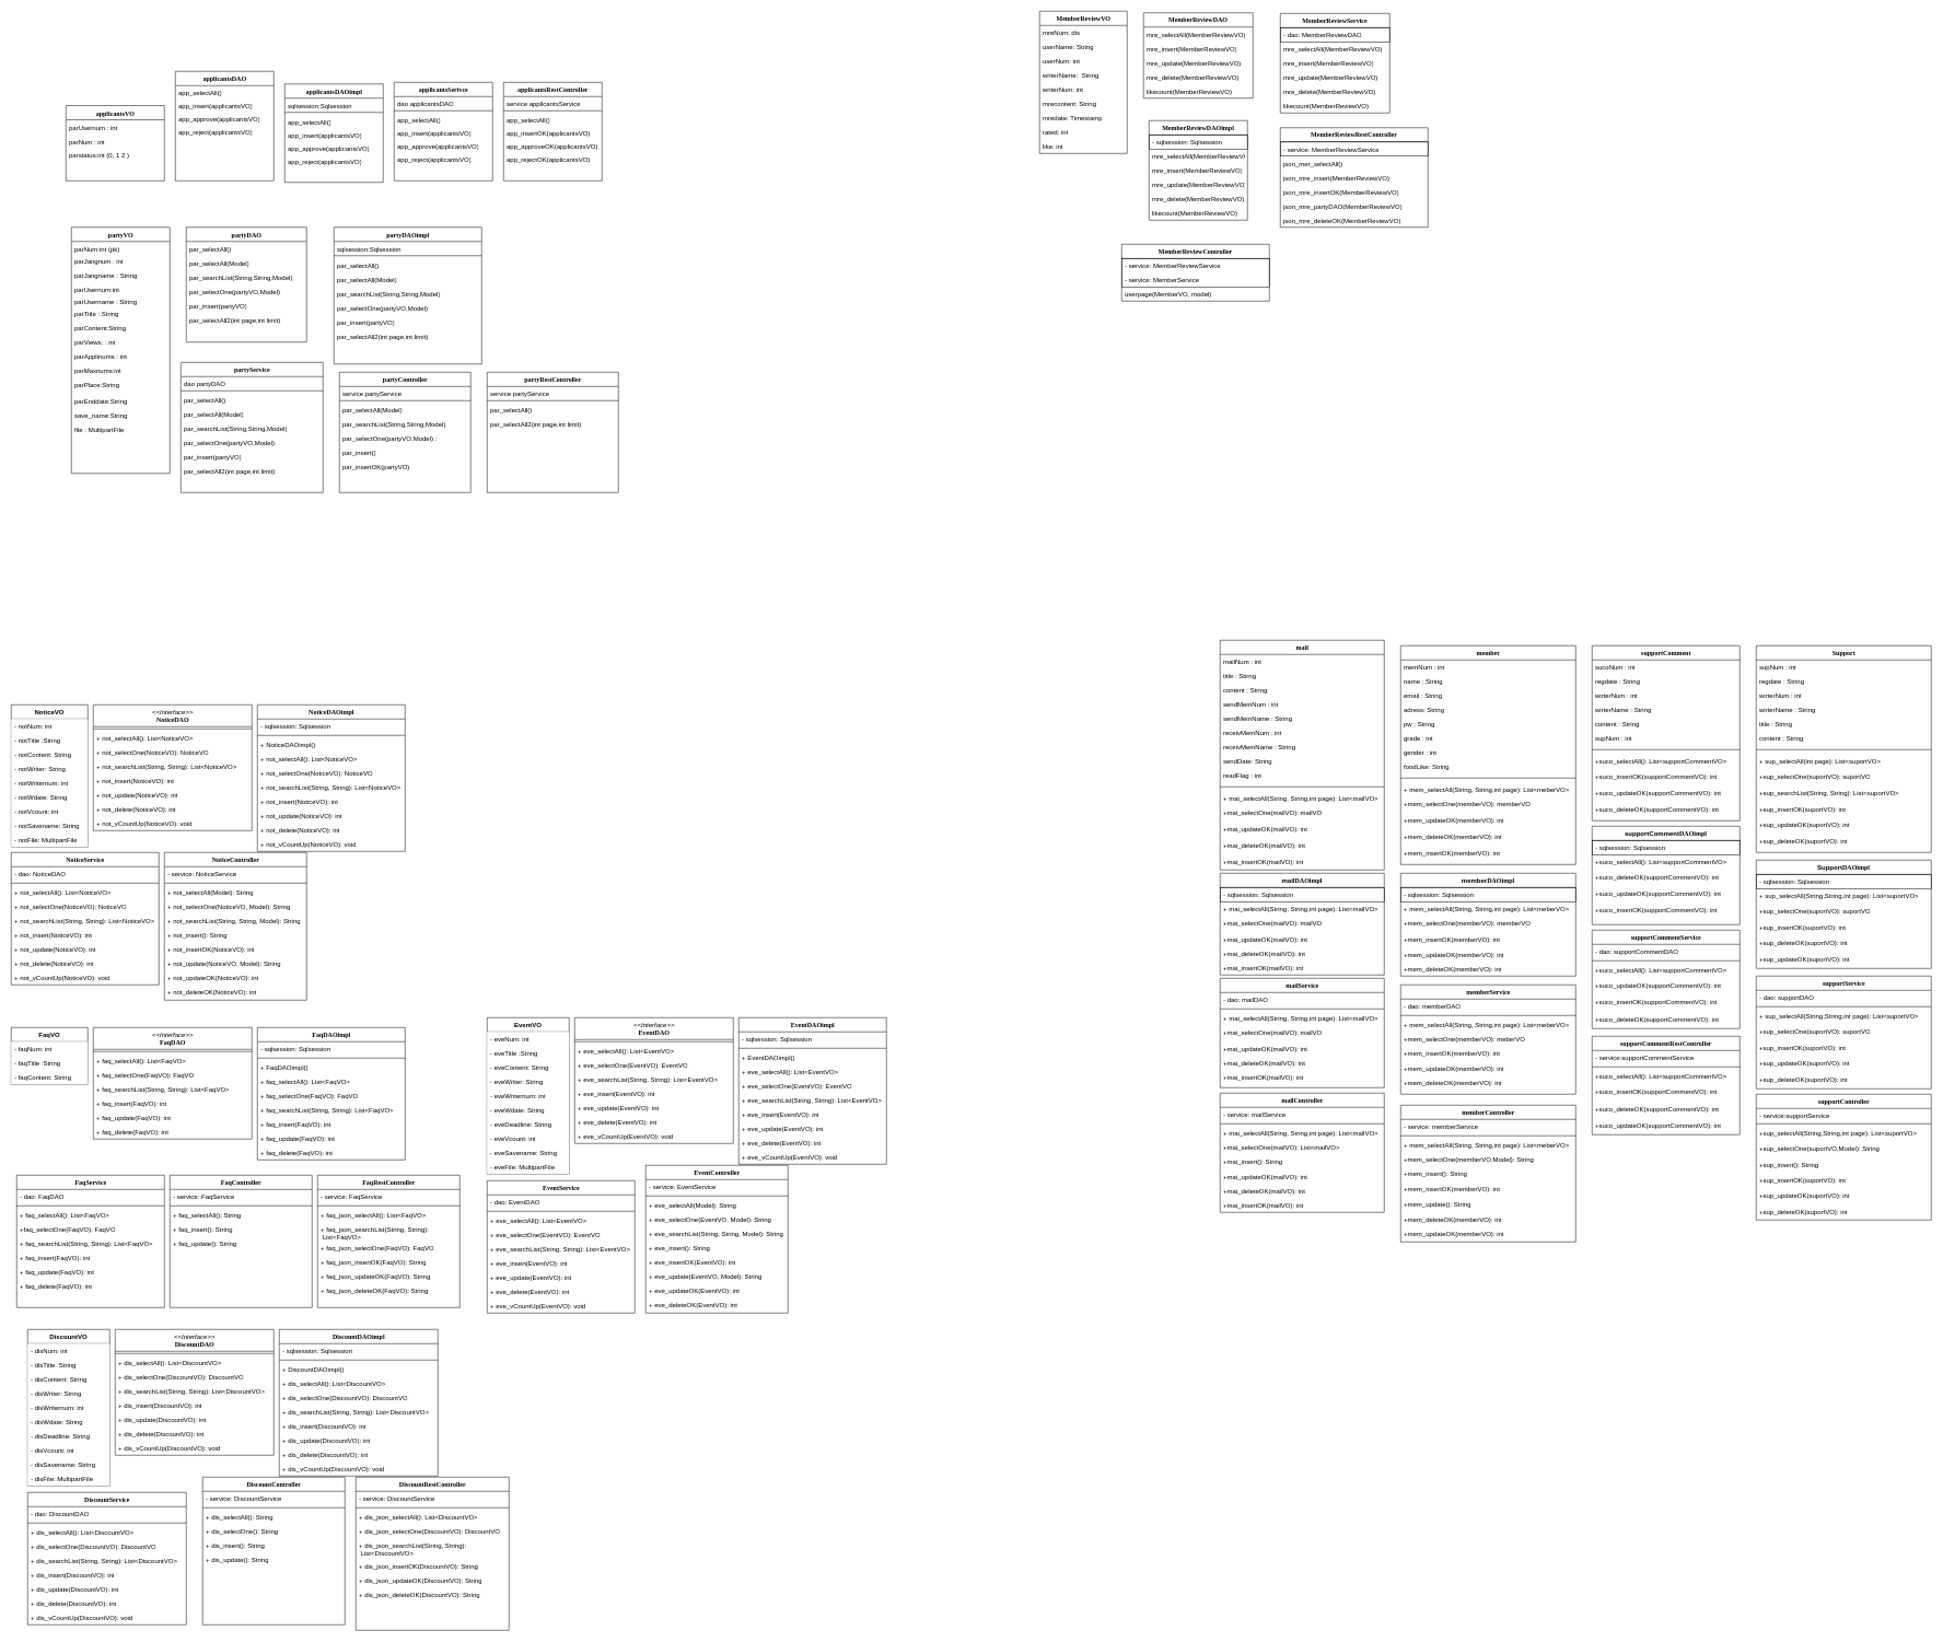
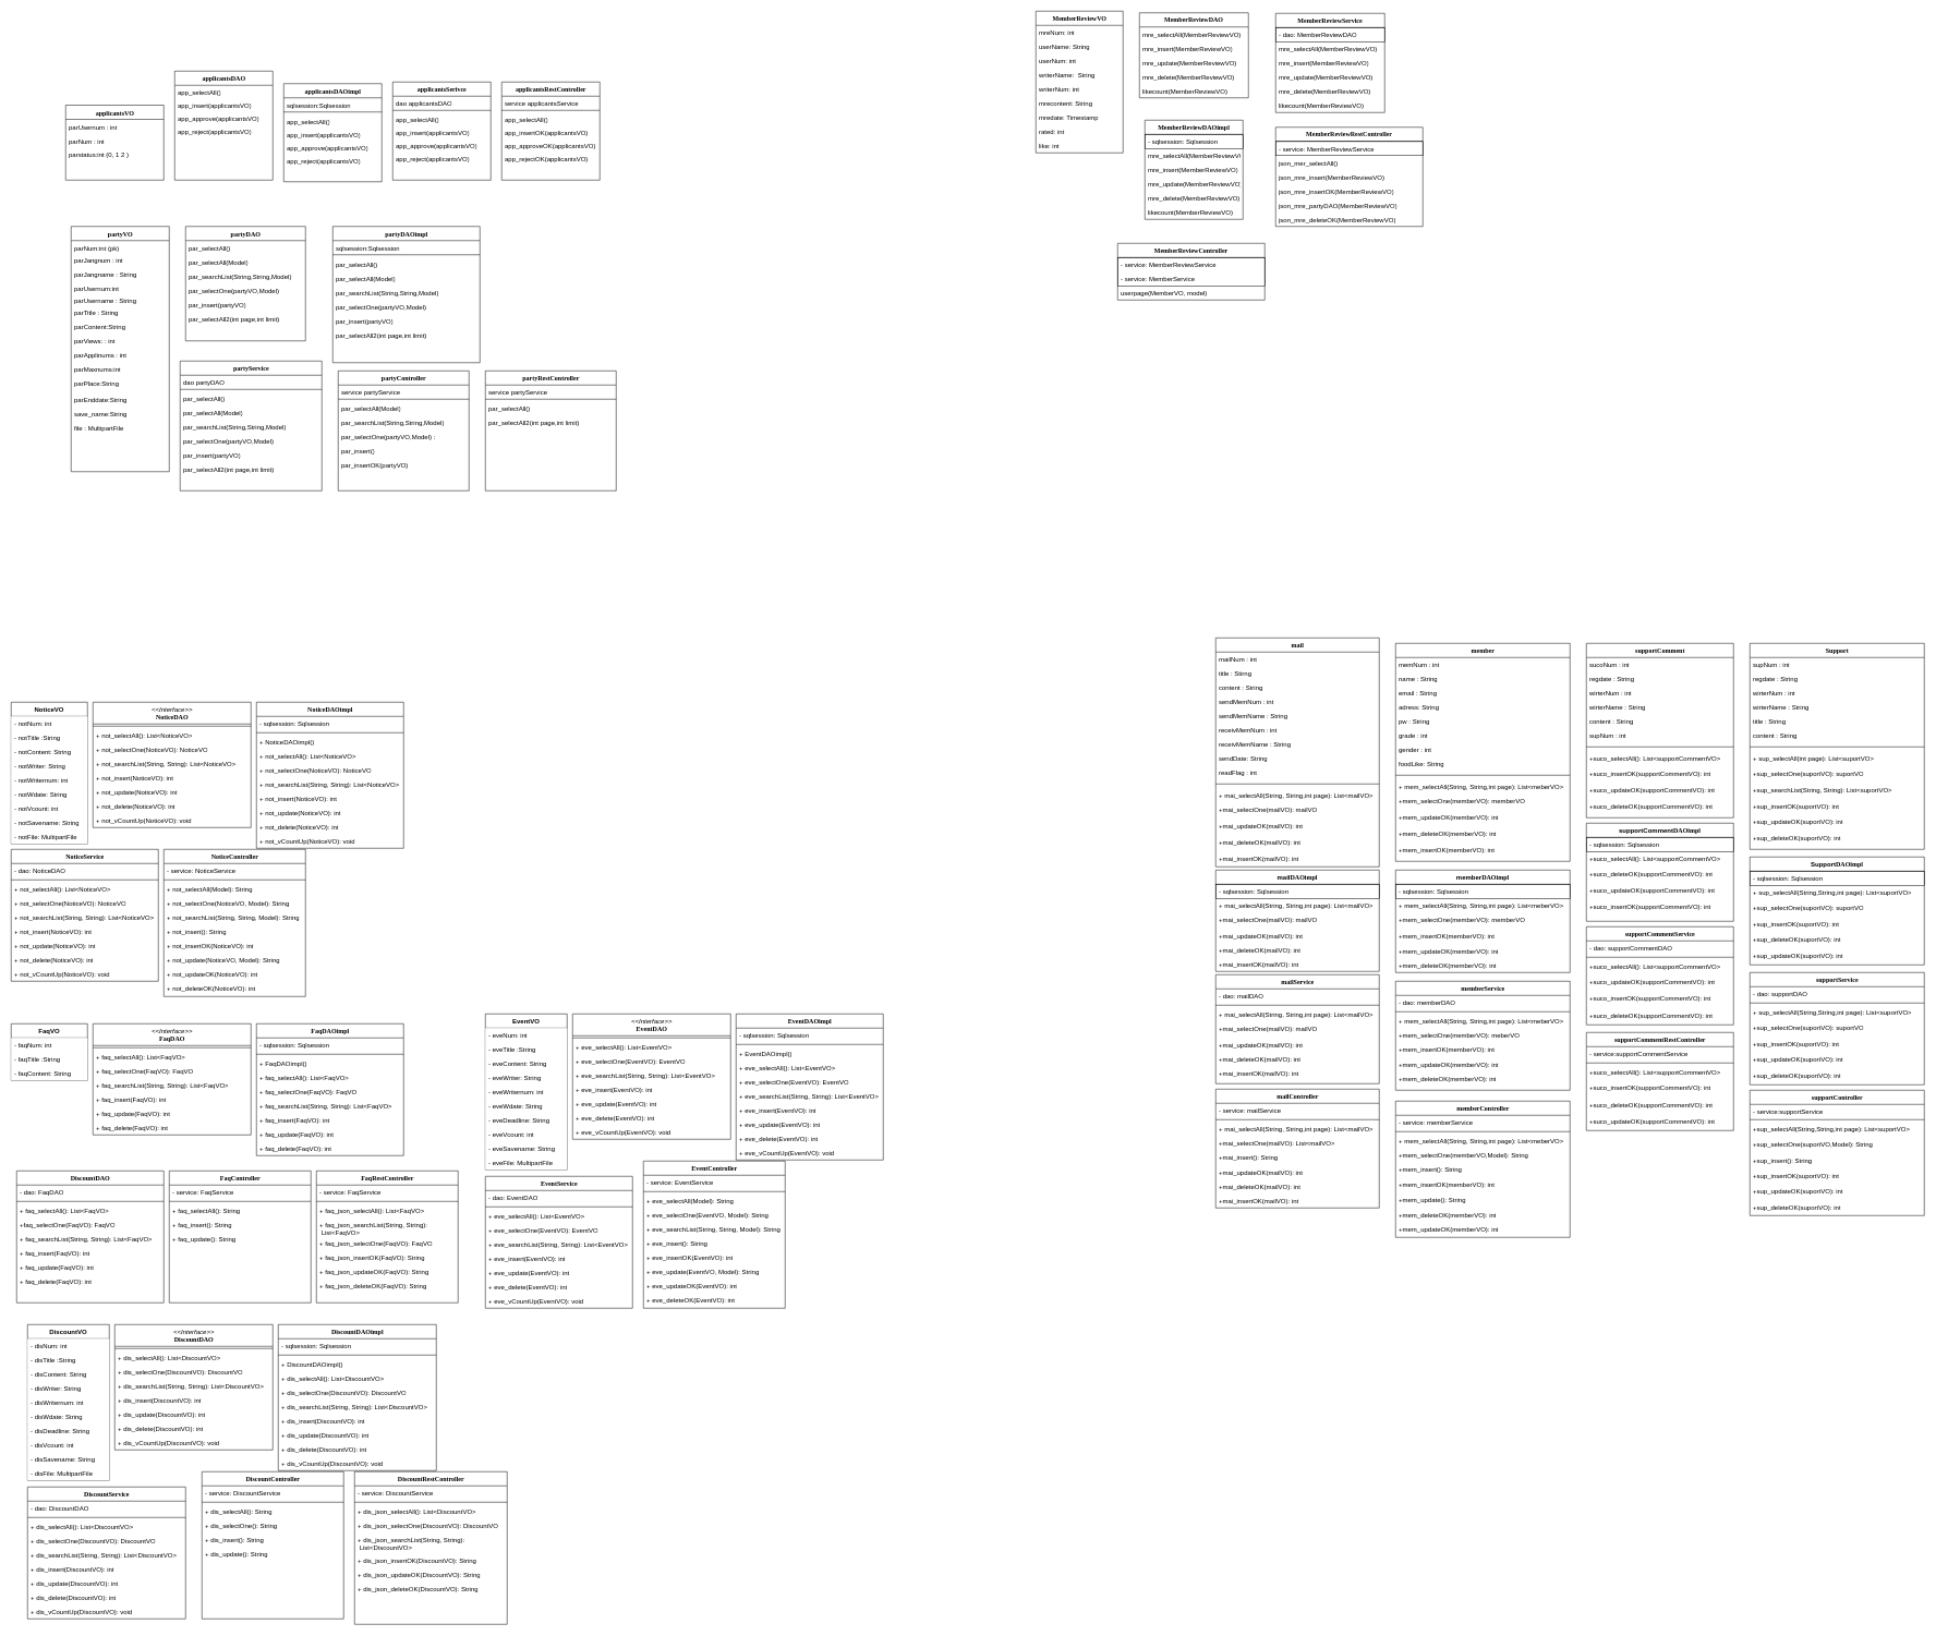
- <mxCell id="3" value="mreNum: dis" style="text;html=1;strokeColor=none;fillColor=none;align=left;verticalAlign=top;spacingLeft=4;spacingRight=4;whiteSpace=wrap;overflow=hidden;rotatable=0;points=[[0,0.5],[1,0.5]];portConstraint=eastwest;" parent="2" vertex="1"><mxGeometry y="26" width="160" height="26" as="geometry" /></mxCell>
+ <mxCell id="3" value="mreNum: int" style="text;html=1;strokeColor=none;fillColor=none;align=left;verticalAlign=top;spacingLeft=4;spacingRight=4;whiteSpace=wrap;overflow=hidden;rotatable=0;points=[[0,0.5],[1,0.5]];portConstraint=eastwest;" parent="2" vertex="1"><mxGeometry y="26" width="160" height="26" as="geometry" /></mxCell>
- <mxCell id="191" value="FaqService" style="swimlane;html=1;fontStyle=1;align=center;verticalAlign=top;childLayout=stackLayout;horizontal=1;startSize=26;horizontalStack=0;resizeParent=1;resizeLast=0;collapsible=1;marginBottom=0;swimlaneFillColor=#ffffff;rounded=0;shadow=0;comic=0;labelBackgroundColor=none;strokeWidth=1;fillColor=#FFFFFF;fontFamily=Verdana;fontSize=12" vertex="1" parent="1"><mxGeometry x="30" y="2148" width="270" height="242" as="geometry"><mxRectangle x="-160" y="320" width="140" height="30" as="alternateBounds" /></mxGeometry></mxCell>
+ <mxCell id="191" value="DiscountDAO" style="swimlane;html=1;fontStyle=1;align=center;verticalAlign=top;childLayout=stackLayout;horizontal=1;startSize=26;horizontalStack=0;resizeParent=1;resizeLast=0;collapsible=1;marginBottom=0;swimlaneFillColor=#ffffff;rounded=0;shadow=0;comic=0;labelBackgroundColor=none;strokeWidth=1;fillColor=#FFFFFF;fontFamily=Verdana;fontSize=12" vertex="1" parent="1"><mxGeometry x="30" y="2148" width="270" height="242" as="geometry"><mxRectangle x="-160" y="320" width="140" height="30" as="alternateBounds" /></mxGeometry></mxCell>
